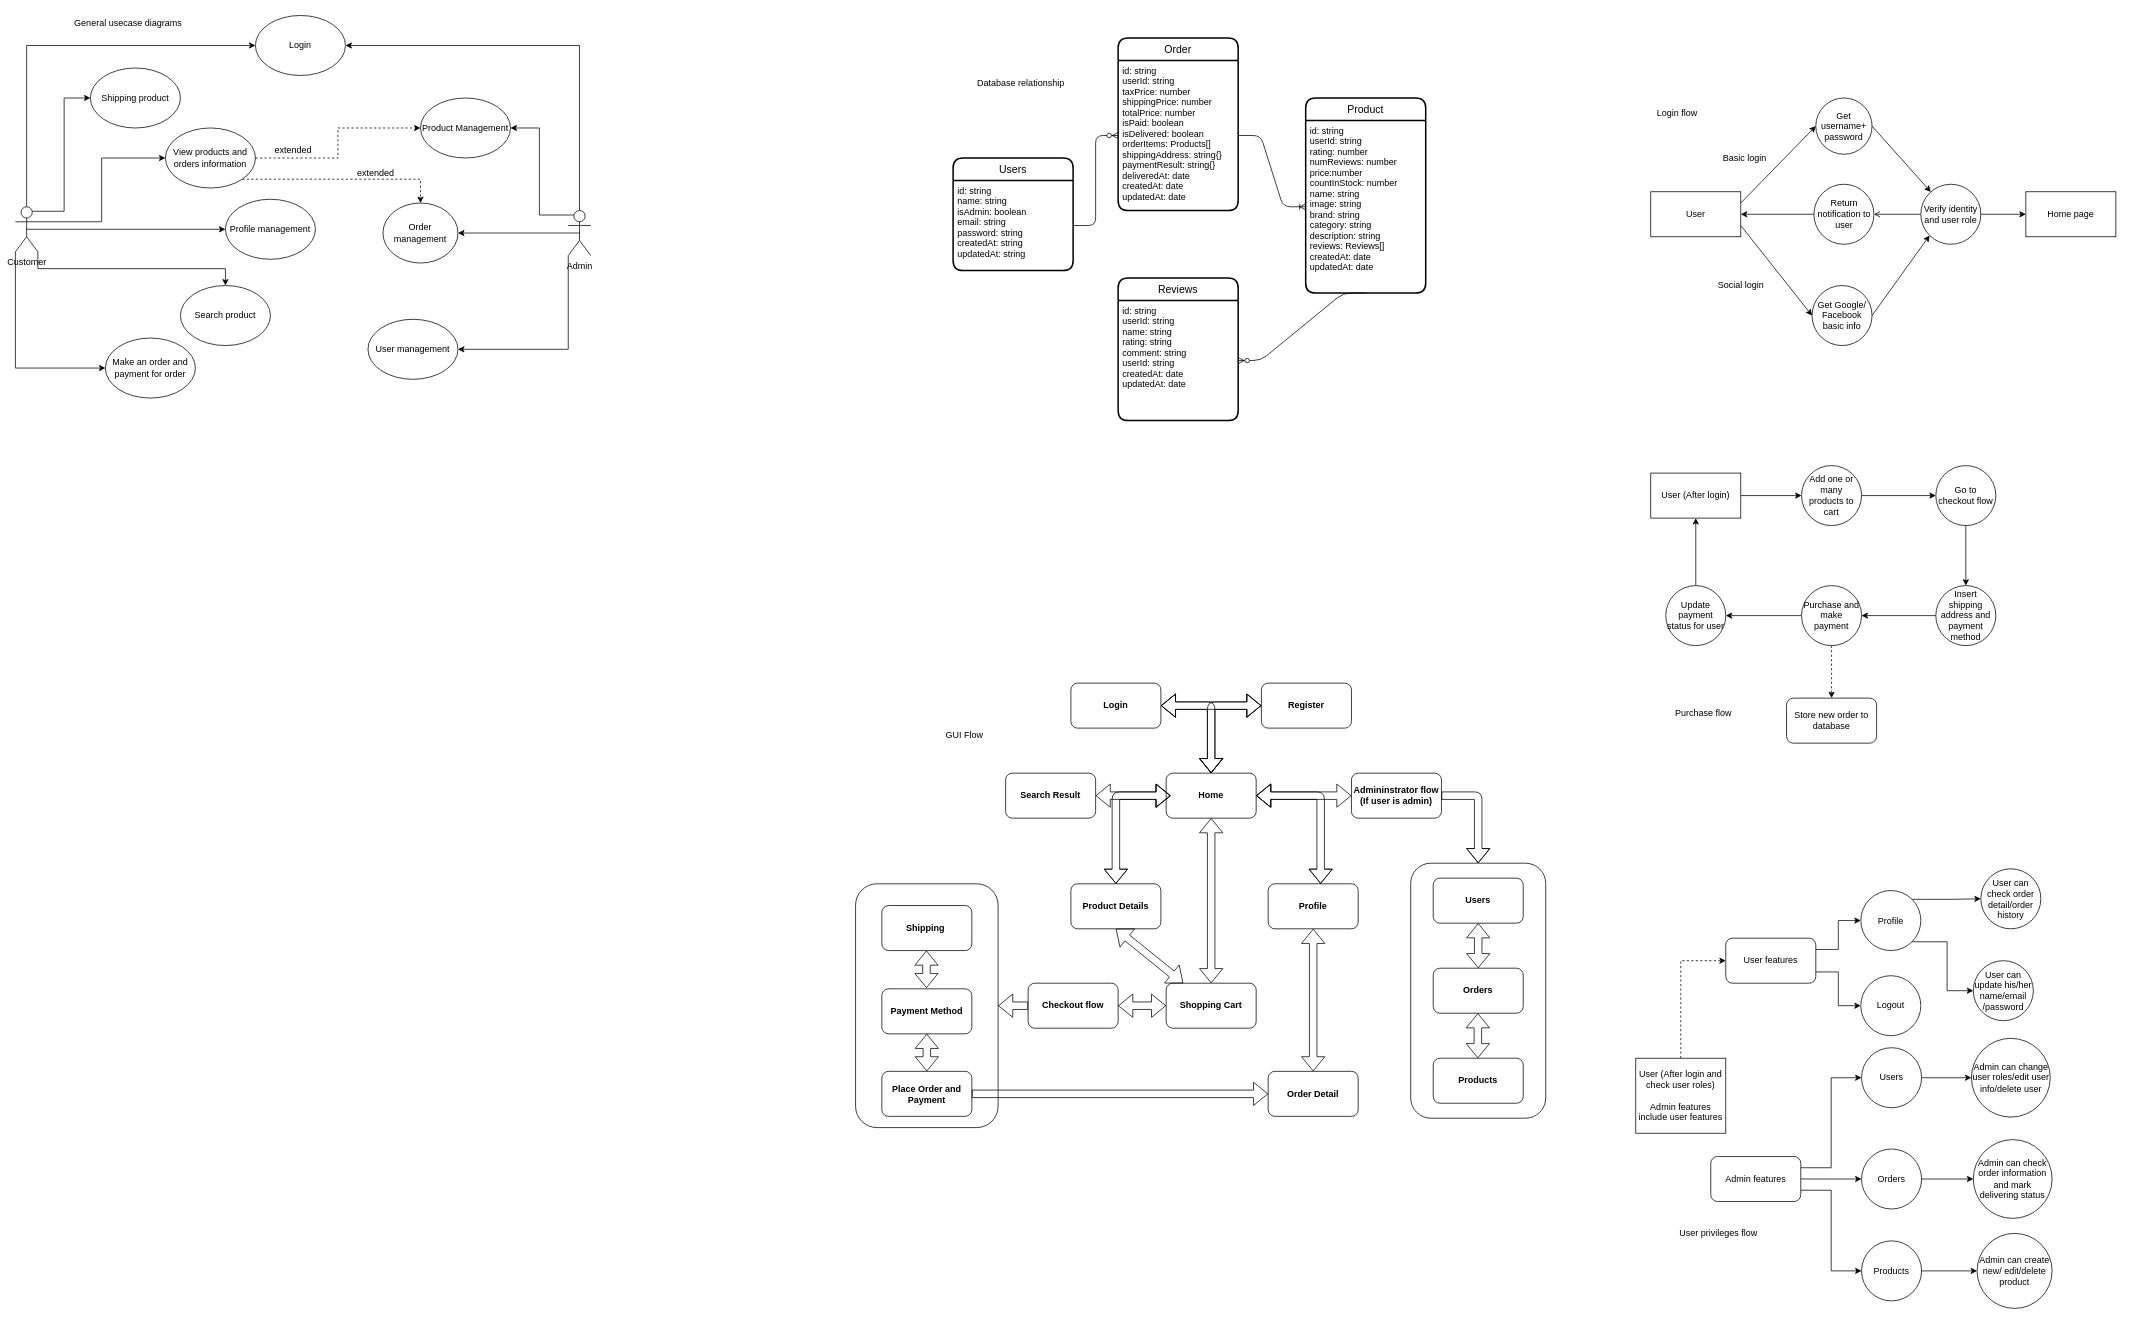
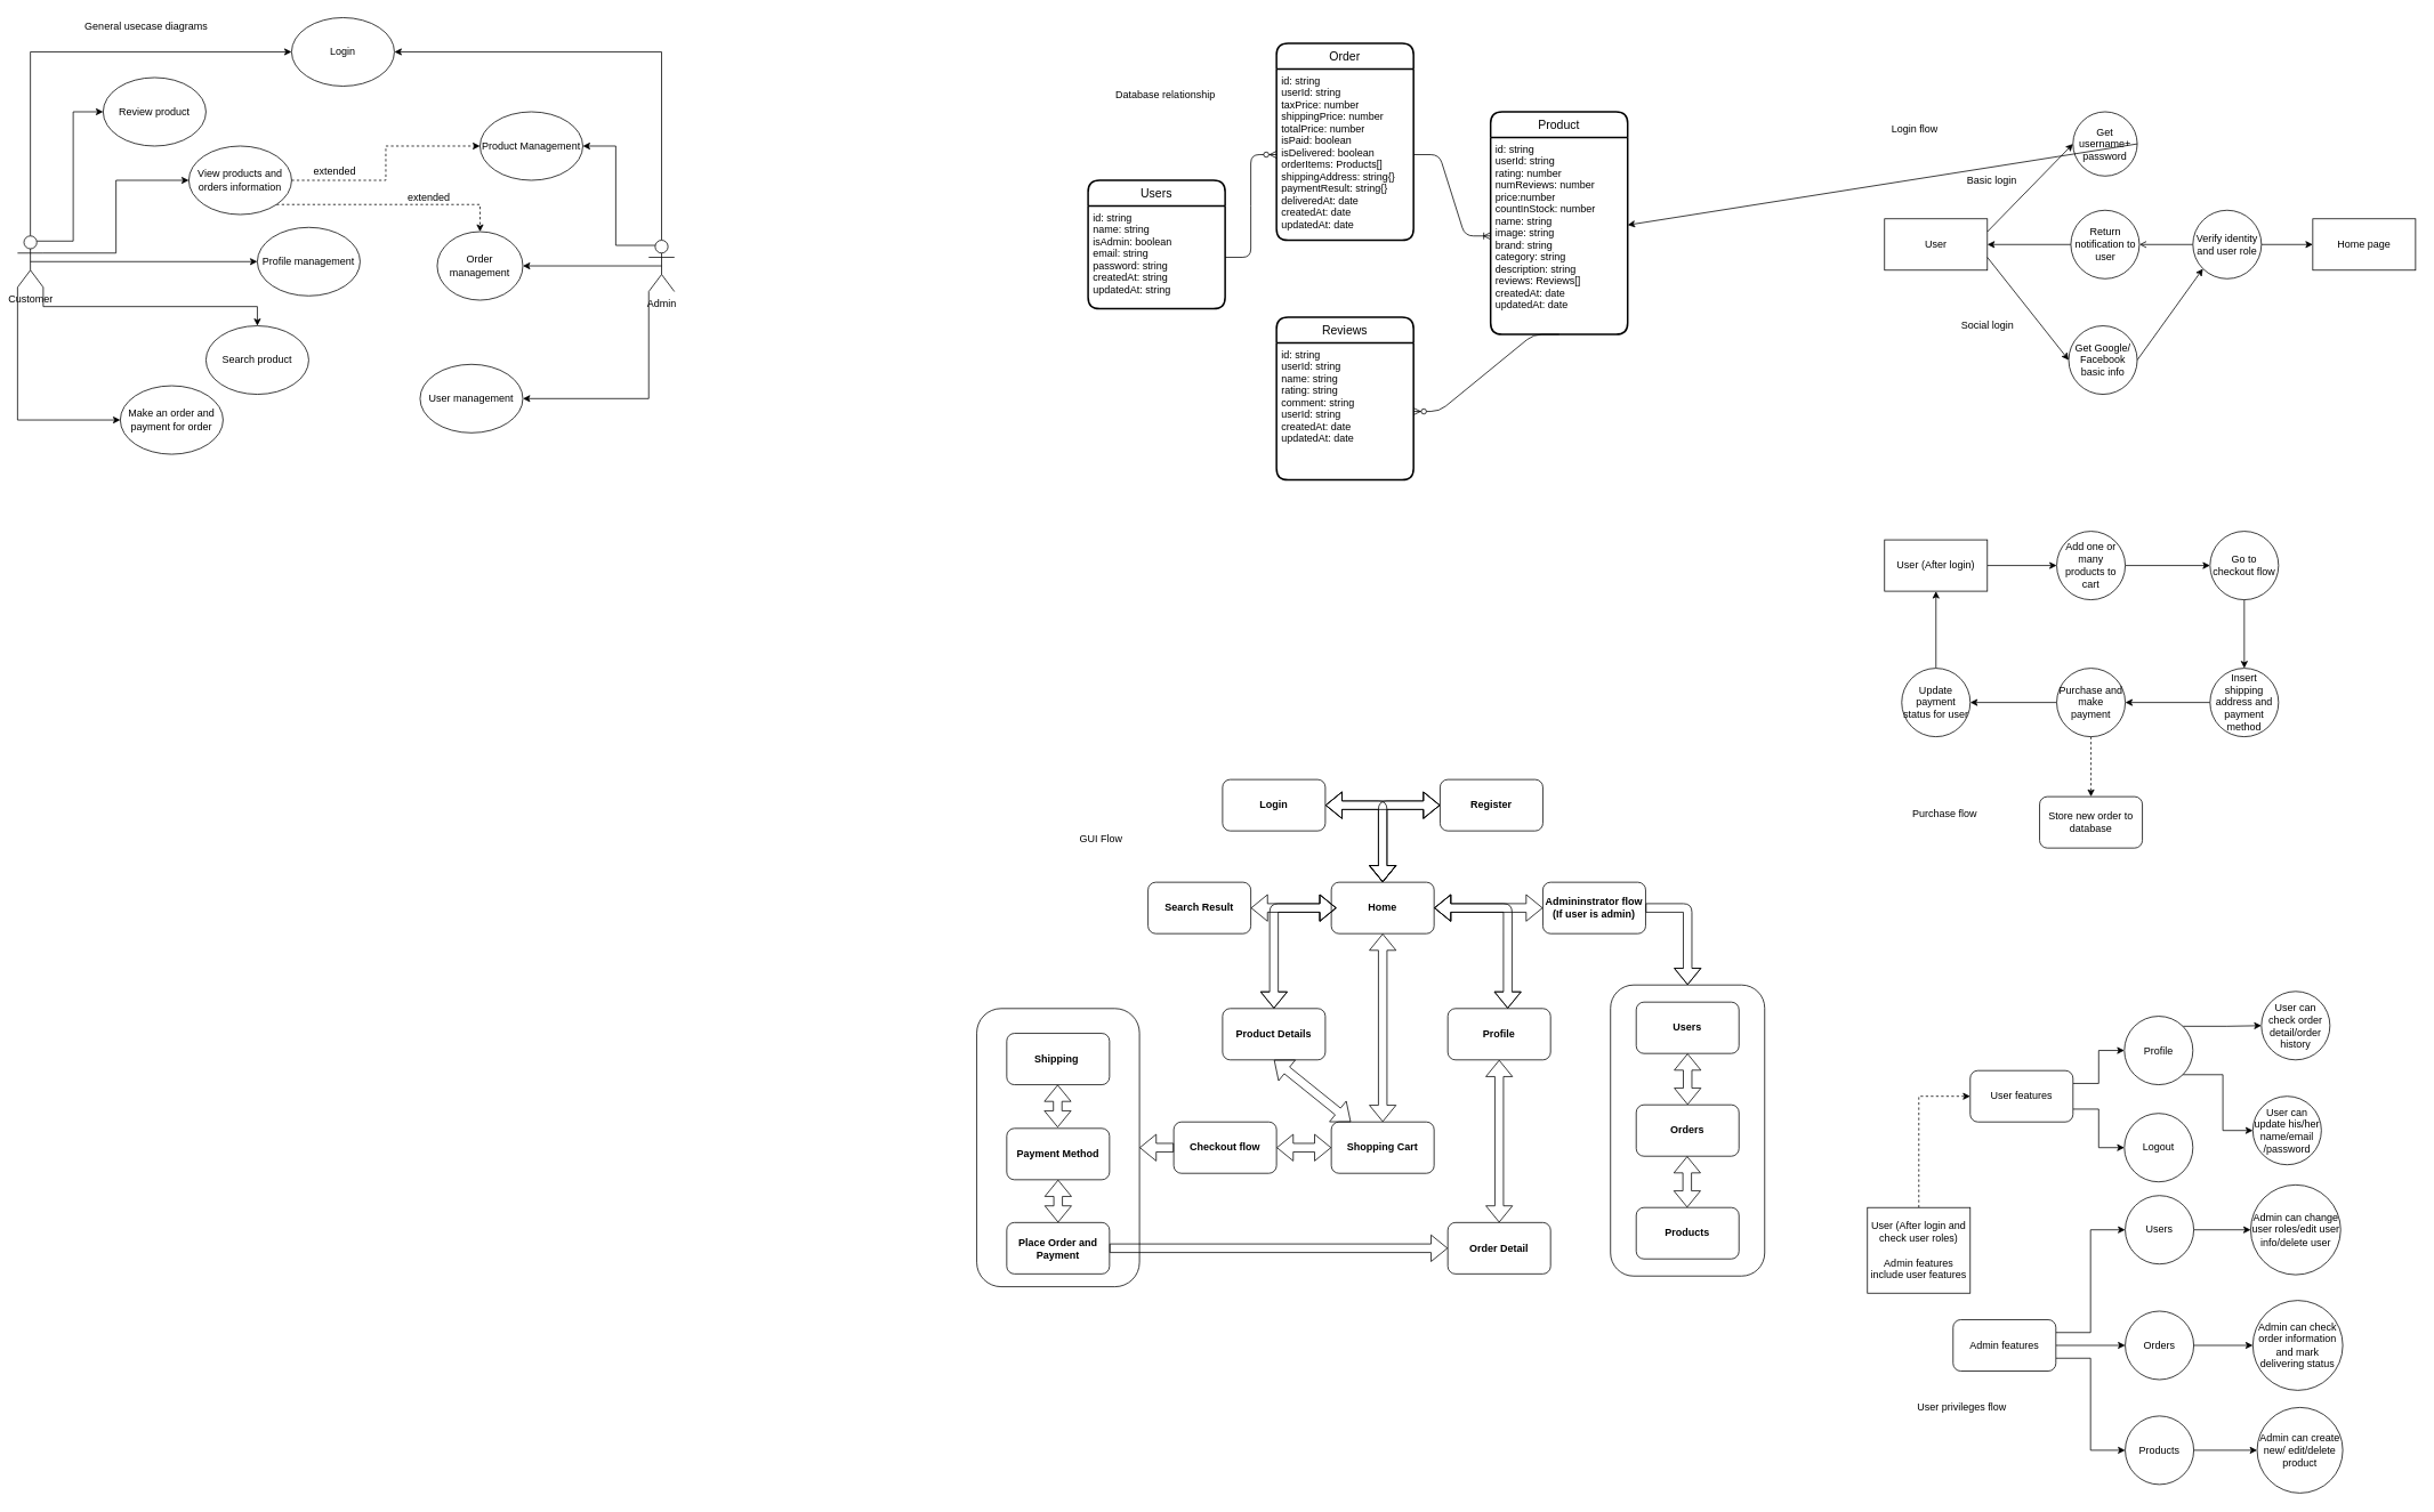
- <mxCell id="128" value="Shipping product" style="ellipse;whiteSpace=wrap;html=1;" vertex="1" parent="1"><mxGeometry x="120" y="90" width="120" height="80" as="geometry" /></mxCell>
+ <mxCell id="128" value="Review product" style="ellipse;whiteSpace=wrap;html=1;" vertex="1" parent="1"><mxGeometry x="120" y="90" width="120" height="80" as="geometry" /></mxCell>
- <mxCell id="59" value="" style="endArrow=classic;html=1;exitX=1;exitY=0.5;exitDx=0;exitDy=0;" parent="1" source="50" target="58" edge="1"><mxGeometry width="50" height="50" relative="1" as="geometry"><mxPoint x="2500" y="220" as="sourcePoint" /><mxPoint x="2580" y="290" as="targetPoint" /></mxGeometry></mxCell>
+ <mxCell id="59" value="" style="endArrow=classic;html=1;exitX=1;exitY=0.5;exitDx=0;exitDy=0;" parent="1" source="50" target="9" edge="1"><mxGeometry width="50" height="50" relative="1" as="geometry"><mxPoint x="2500" y="220" as="sourcePoint" /><mxPoint x="2580" y="290" as="targetPoint" /></mxGeometry></mxCell>
